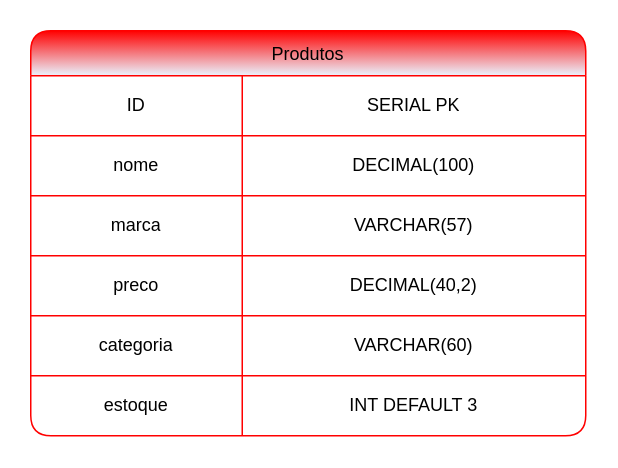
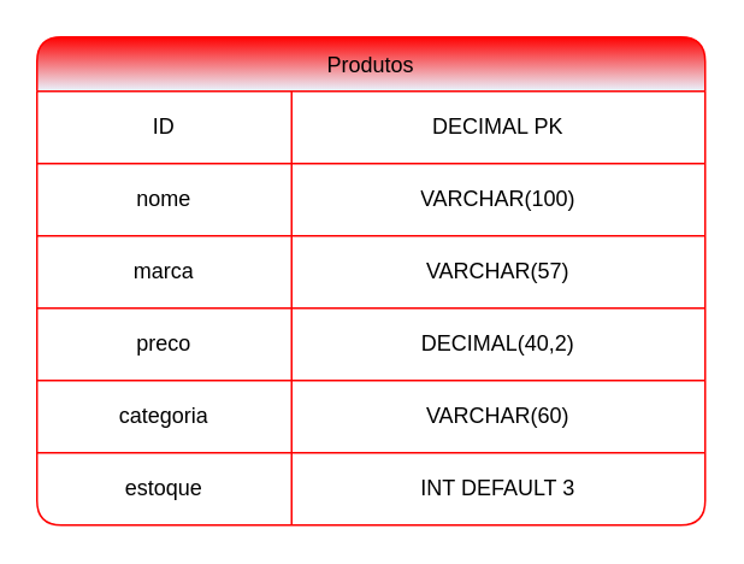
- <mxCell id="5" value="SERIAL PK" style="shape=partialRectangle;html=1;whiteSpace=wrap;connectable=0;strokeColor=inherit;overflow=hidden;fillColor=none;top=0;left=0;bottom=0;right=0;pointerEvents=1;gradientColor=none;gradientDirection=west;rounded=1;" vertex="1" parent="3"><mxGeometry x="141" width="229" height="40" as="geometry"><mxRectangle width="229" height="40" as="alternateBounds" /></mxGeometry></mxCell>
+ <mxCell id="5" value="DECIMAL PK" style="shape=partialRectangle;html=1;whiteSpace=wrap;connectable=0;strokeColor=inherit;overflow=hidden;fillColor=none;top=0;left=0;bottom=0;right=0;pointerEvents=1;gradientColor=none;gradientDirection=west;rounded=1;" vertex="1" parent="3"><mxGeometry x="141" width="229" height="40" as="geometry"><mxRectangle width="229" height="40" as="alternateBounds" /></mxGeometry></mxCell>
- <mxCell id="8" value="DECIMAL(100)" style="shape=partialRectangle;html=1;whiteSpace=wrap;connectable=0;strokeColor=inherit;overflow=hidden;fillColor=none;top=0;left=0;bottom=0;right=0;pointerEvents=1;gradientColor=none;gradientDirection=west;rounded=1;" vertex="1" parent="6"><mxGeometry x="141" width="229" height="40" as="geometry"><mxRectangle width="229" height="40" as="alternateBounds" /></mxGeometry></mxCell>
+ <mxCell id="8" value="VARCHAR(100)" style="shape=partialRectangle;html=1;whiteSpace=wrap;connectable=0;strokeColor=inherit;overflow=hidden;fillColor=none;top=0;left=0;bottom=0;right=0;pointerEvents=1;gradientColor=none;gradientDirection=west;rounded=1;" vertex="1" parent="6"><mxGeometry x="141" width="229" height="40" as="geometry"><mxRectangle width="229" height="40" as="alternateBounds" /></mxGeometry></mxCell>
